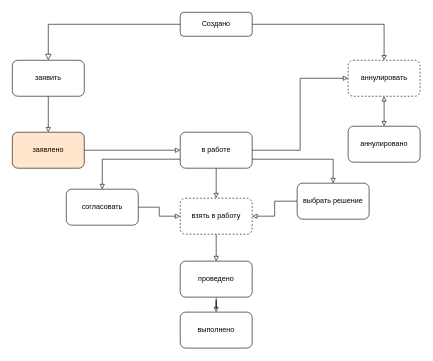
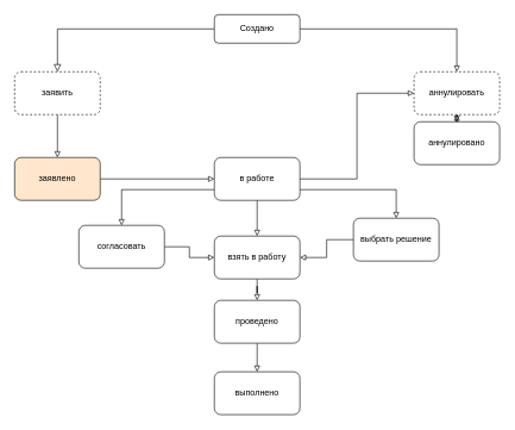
- <mxCell id="6" value="заявить" style="rounded=1;whiteSpace=wrap;html=1;" vertex="1" parent="1"><mxGeometry x="20" y="100" width="120" height="60" as="geometry" /></mxCell>
+ <mxCell id="6" value="заявить" style="rounded=1;whiteSpace=wrap;html=1;dashed=1;" vertex="1" parent="1"><mxGeometry x="20" y="100" width="120" height="60" as="geometry" /></mxCell>
- <mxCell id="11" value="аннулировано" style="whiteSpace=wrap;html=1;rounded=1;shadow=0;strokeWidth=1;glass=0;" vertex="1" parent="1"><mxGeometry x="580" y="210" width="120" height="60" as="geometry" /></mxCell>
+ <mxCell id="11" value="аннулировано" style="whiteSpace=wrap;html=1;rounded=1;shadow=0;strokeWidth=1;glass=0;" vertex="1" parent="1"><mxGeometry x="580" y="170" width="120" height="60" as="geometry" /></mxCell>
- <mxCell id="18" value="взять в работу" style="whiteSpace=wrap;html=1;rounded=1;dashed=1;" vertex="1" parent="1"><mxGeometry x="300" y="330" width="120" height="60" as="geometry" /></mxCell>
+ <mxCell id="18" value="взять в работу" style="whiteSpace=wrap;html=1;rounded=1;" vertex="1" parent="1"><mxGeometry x="300" y="330" width="120" height="60" as="geometry" /></mxCell>
- <mxCell id="20" value="проведено" style="whiteSpace=wrap;html=1;rounded=1;" vertex="1" parent="1"><mxGeometry x="300" y="435" width="120" height="60" as="geometry" /></mxCell>
+ <mxCell id="20" value="проведено" style="whiteSpace=wrap;html=1;rounded=1;" vertex="1" parent="1"><mxGeometry x="300" y="420" width="120" height="60" as="geometry" /></mxCell>
